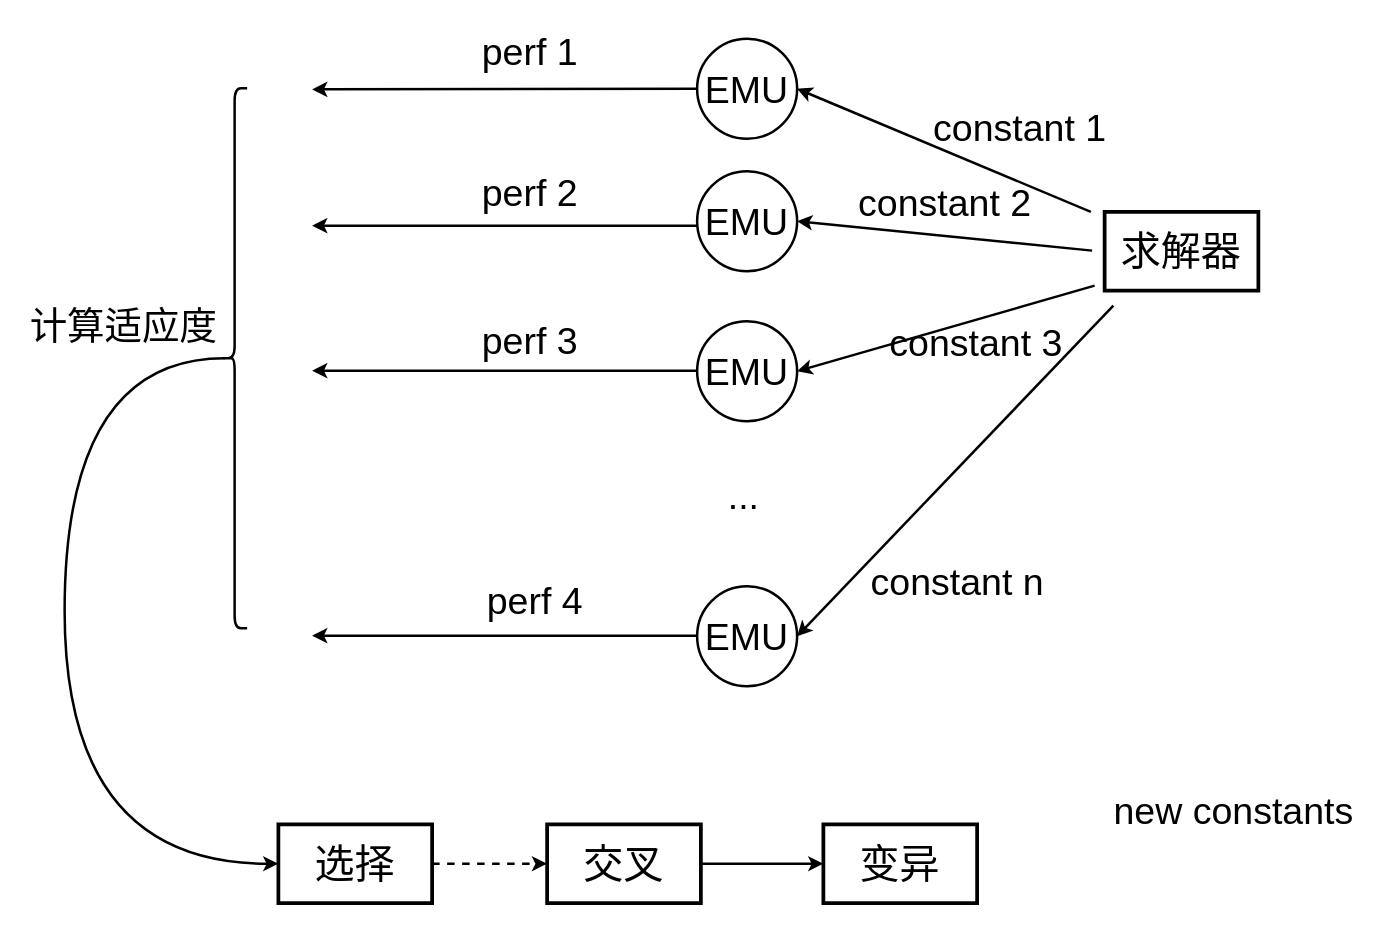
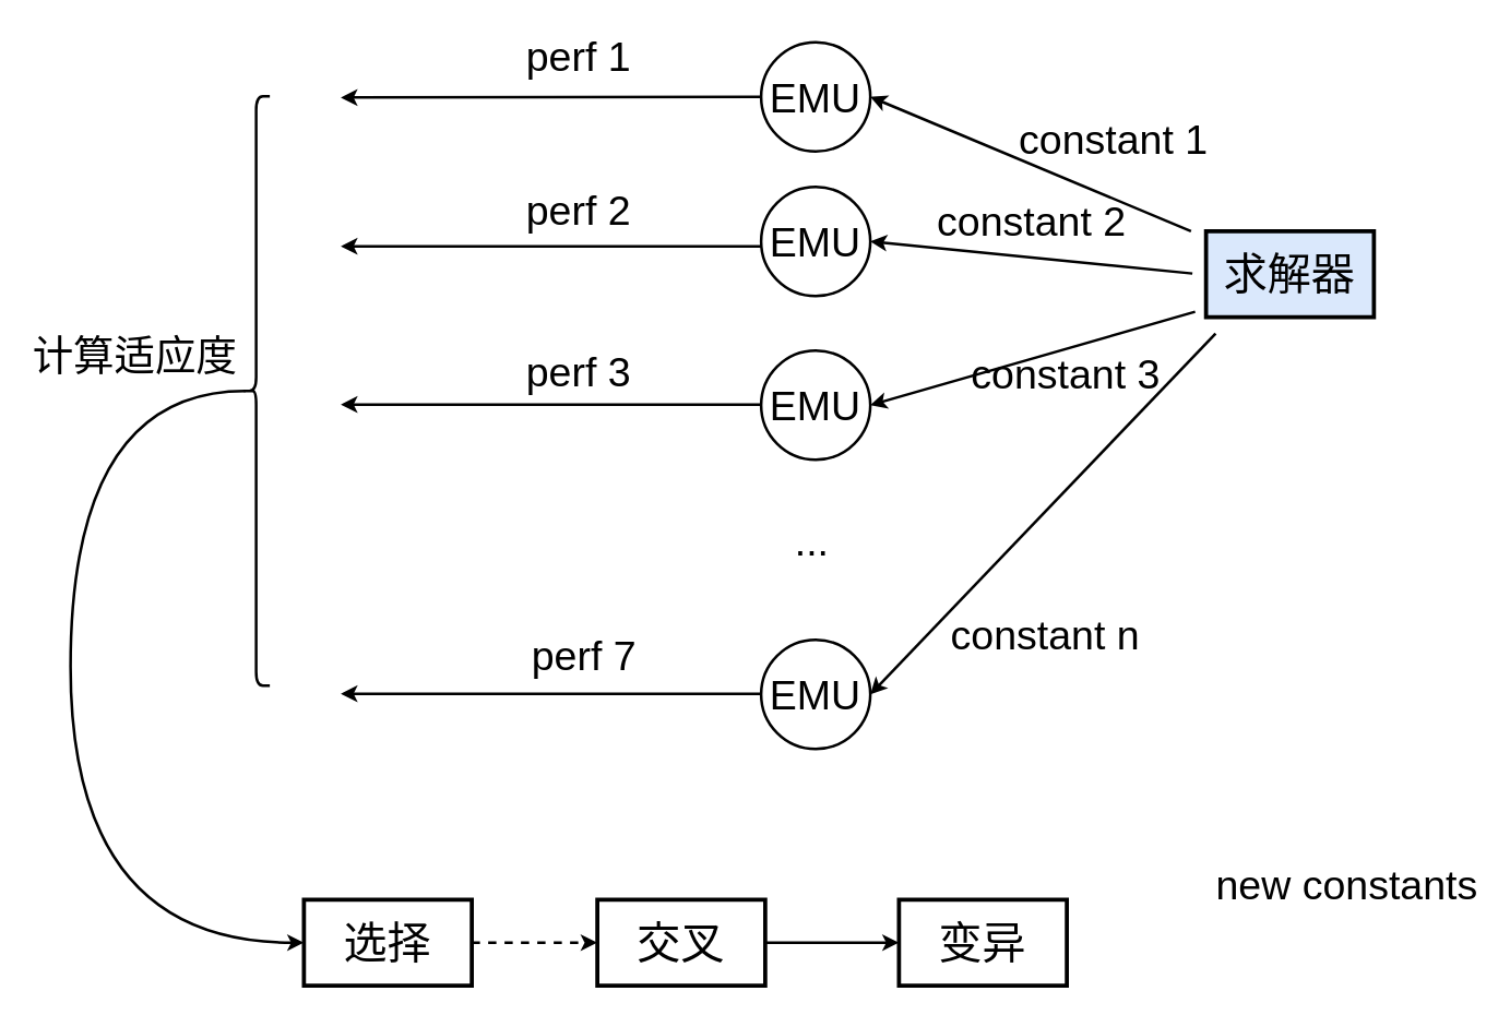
- <mxCell id="2" value="&lt;font style=&quot;font-size: 32px;&quot;&gt;求解器&lt;/font&gt;" style="rounded=0;whiteSpace=wrap;html=1;strokeWidth=3;" parent="1" vertex="1"><mxGeometry x="883" y="169" width="123" height="63" as="geometry" /></mxCell>
+ <mxCell id="2" value="&lt;font style=&quot;font-size: 32px;&quot;&gt;求解器&lt;/font&gt;" style="rounded=0;whiteSpace=wrap;html=1;strokeWidth=3;fillColor=#dae8fc;" parent="1" vertex="1"><mxGeometry x="883" y="169" width="123" height="63" as="geometry" /></mxCell>
- <mxCell id="30" value="&lt;font style=&quot;font-size: 30px;&quot;&gt;perf 4&lt;/font&gt;" style="text;html=1;strokeColor=none;fillColor=none;align=center;verticalAlign=middle;whiteSpace=wrap;rounded=0;" parent="1" vertex="1"><mxGeometry x="349" y="459" width="157" height="41" as="geometry" /></mxCell>
+ <mxCell id="30" value="&lt;font style=&quot;font-size: 30px;&quot;&gt;perf 7&lt;/font&gt;" style="text;html=1;strokeColor=none;fillColor=none;align=center;verticalAlign=middle;whiteSpace=wrap;rounded=0;" parent="1" vertex="1"><mxGeometry x="349" y="459" width="157" height="41" as="geometry" /></mxCell>
